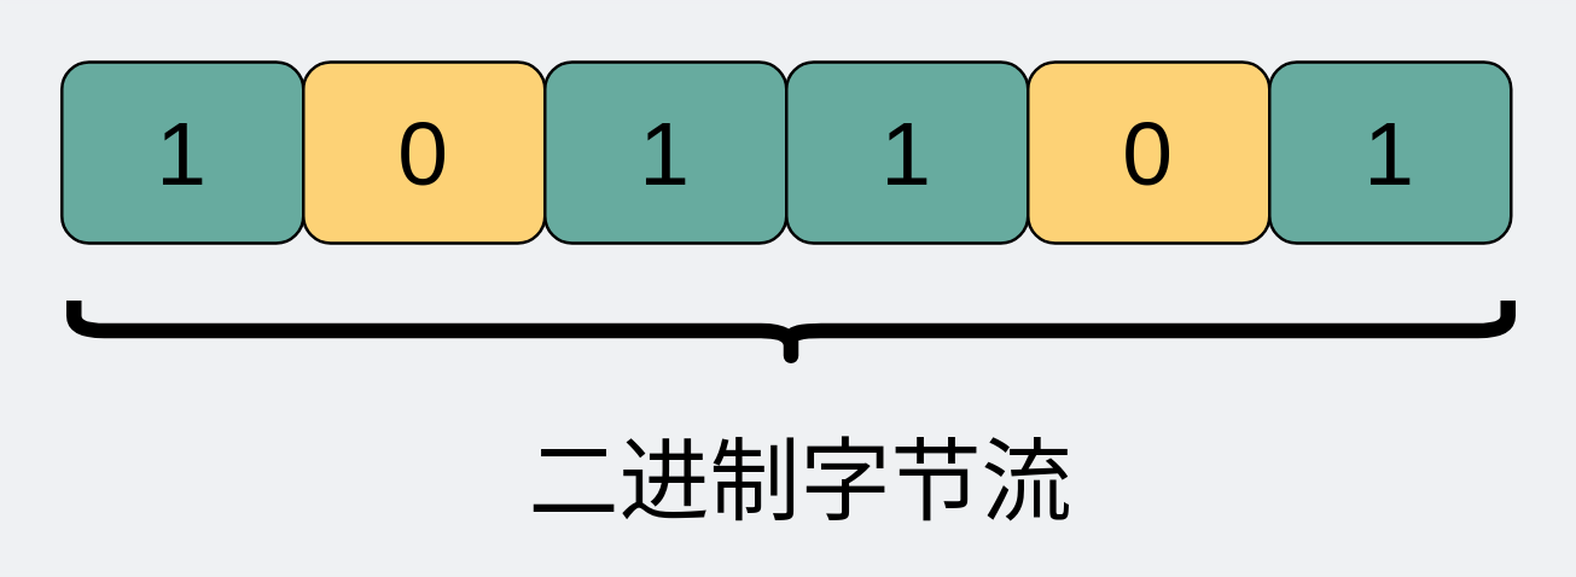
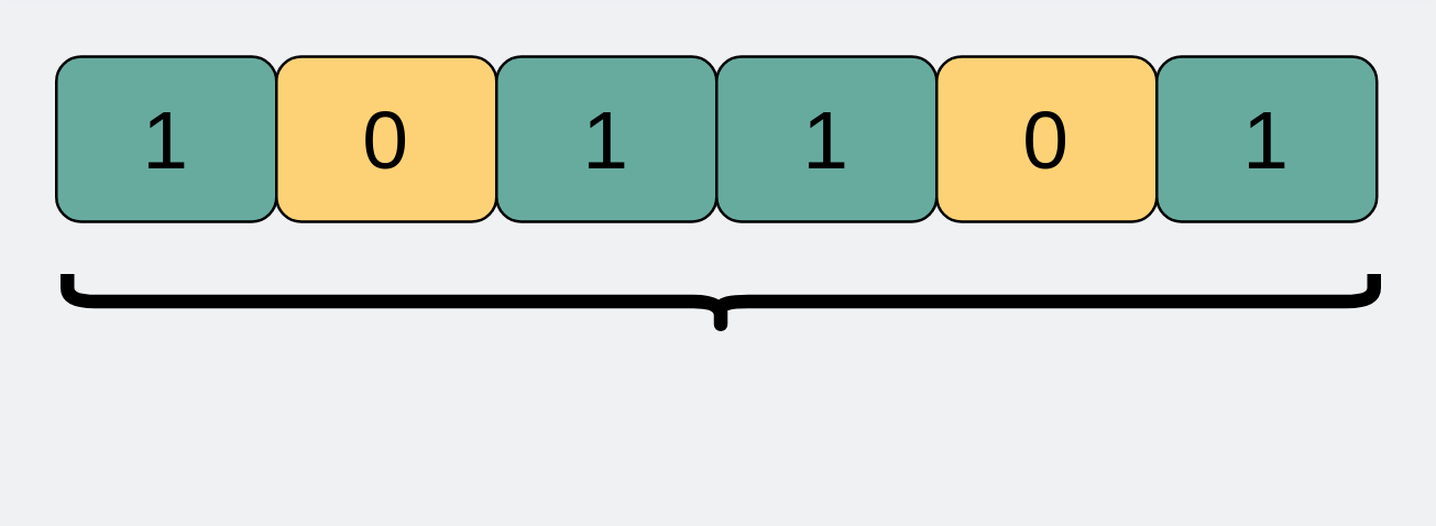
- <mxCell id="4" value="二进制字节流" style="text;html=1;strokeColor=none;fillColor=none;align=center;verticalAlign=middle;whiteSpace=wrap;rounded=0;fontSize=30;fontColor=#000000;" parent="1" vertex="1"><mxGeometry x="50" y="149" width="430" height="20" as="geometry" /></mxCell>
